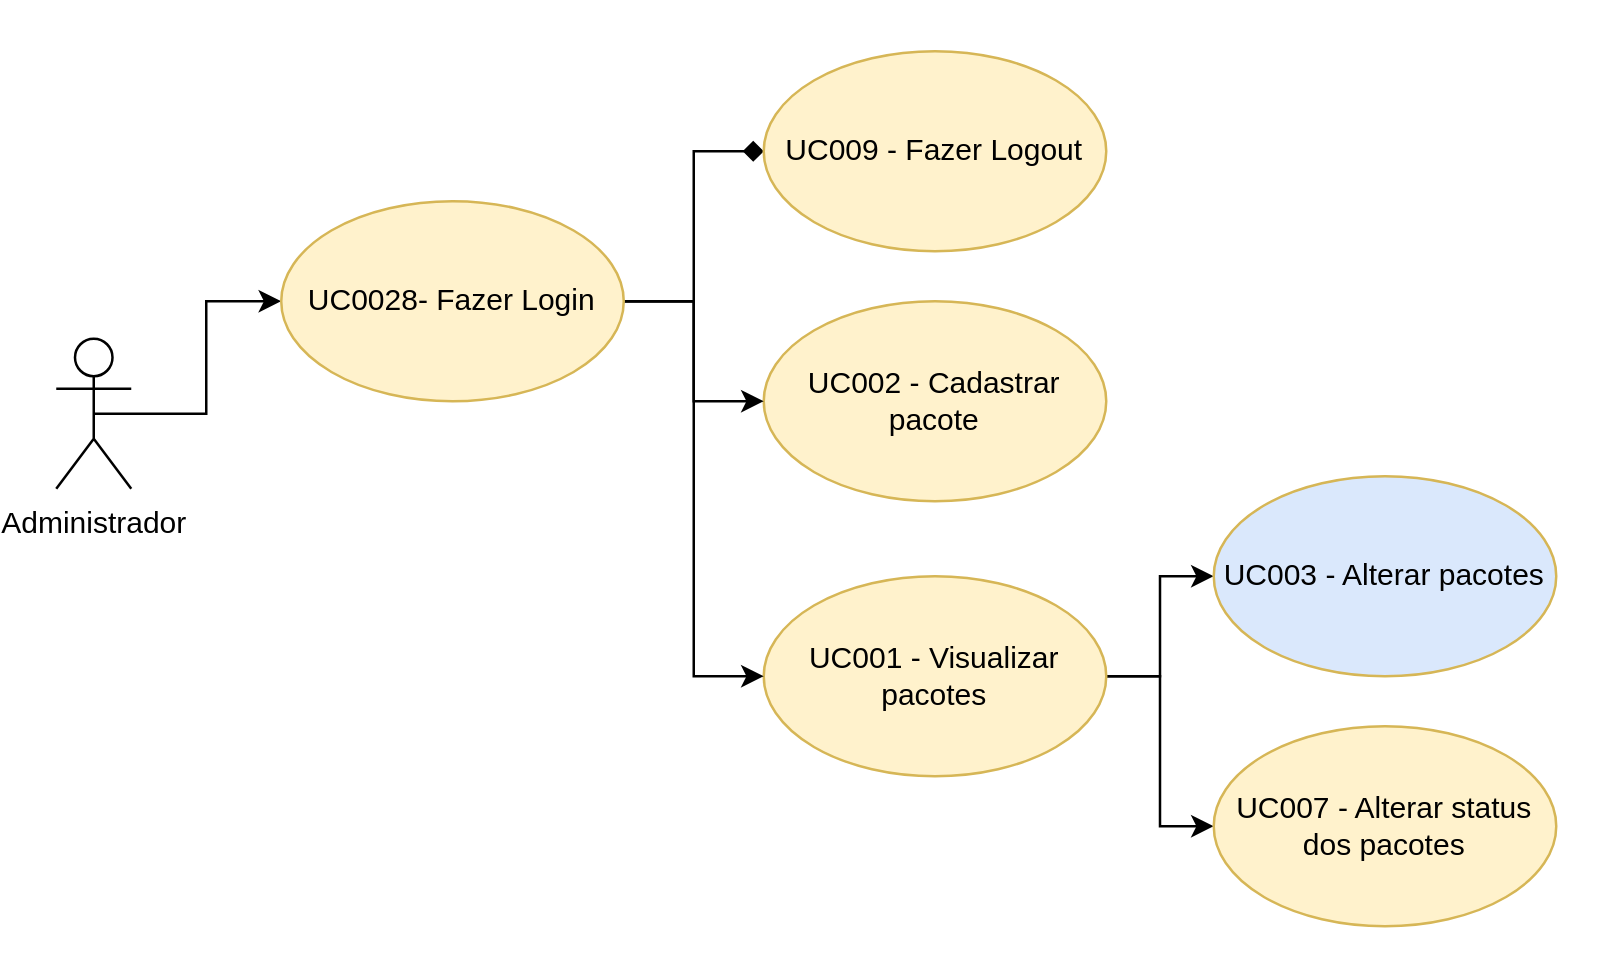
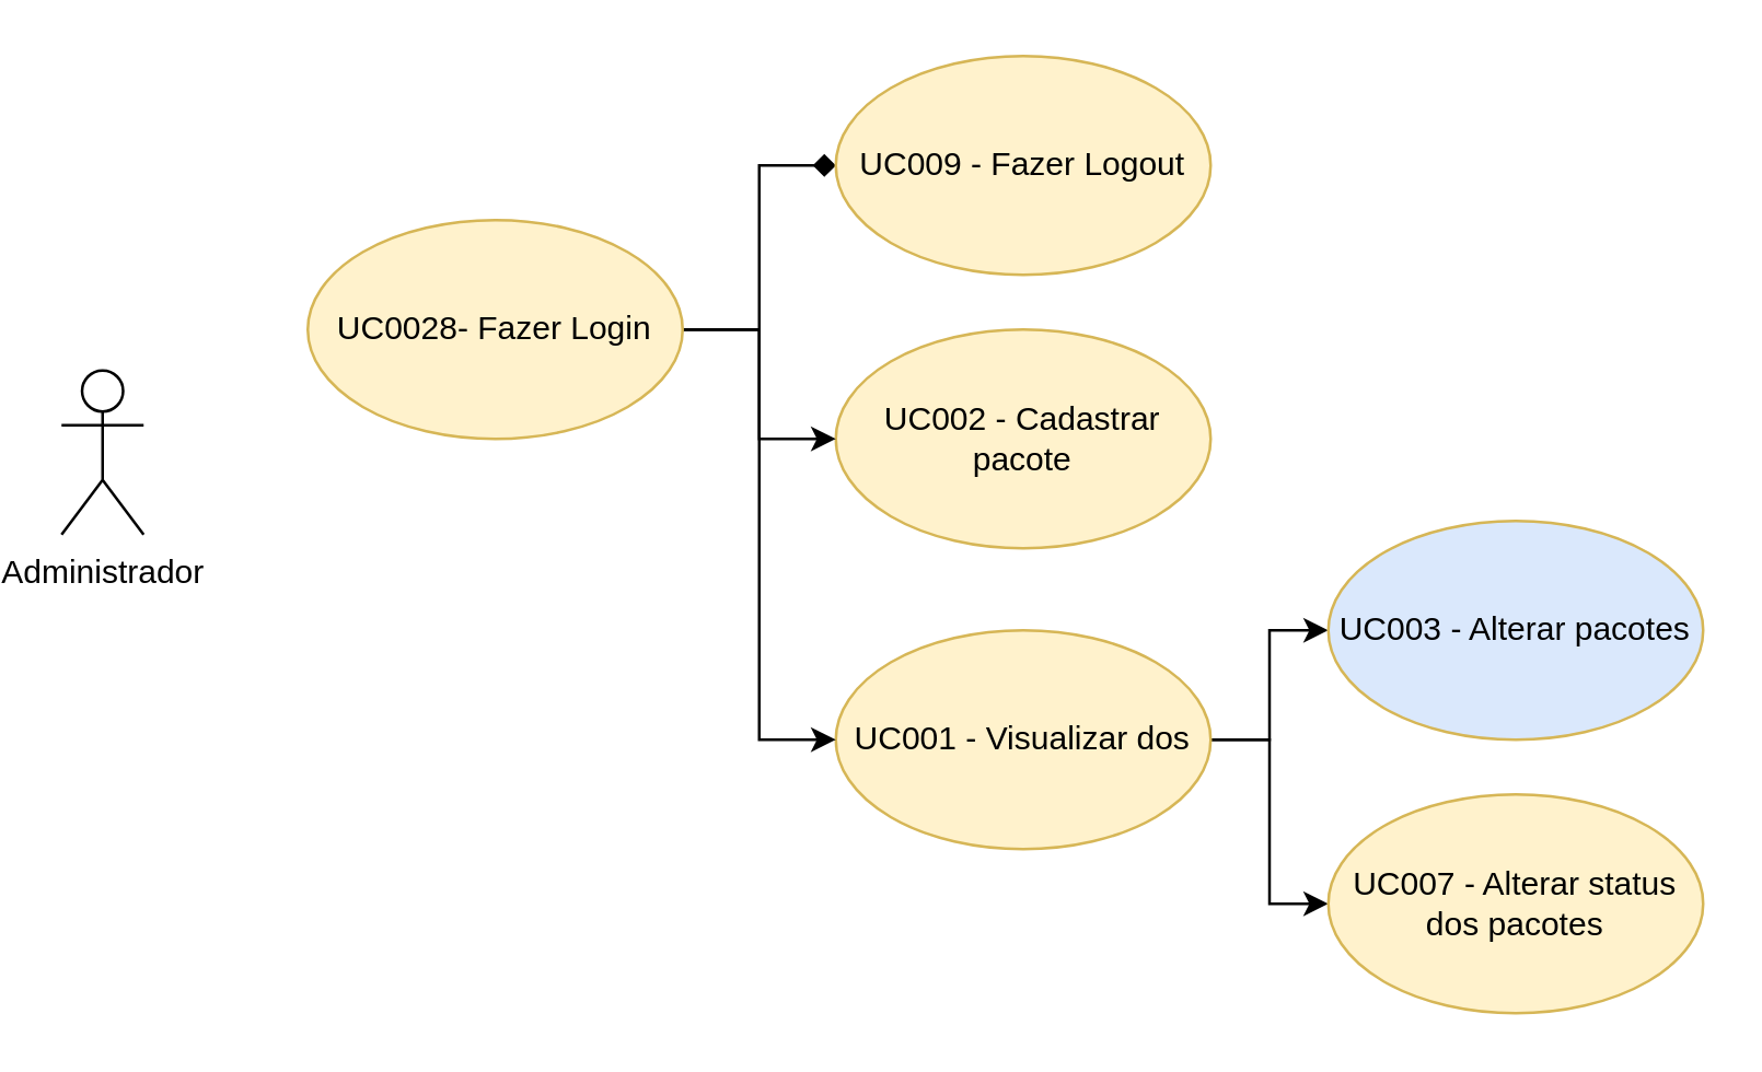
- <mxCell id="2" style="edgeStyle=orthogonalEdgeStyle;rounded=0;orthogonalLoop=1;jettySize=auto;html=1;exitX=0.5;exitY=0.5;exitDx=0;exitDy=0;exitPerimeter=0;entryX=0;entryY=0.5;entryDx=0;entryDy=0;" edge="1" parent="1" source="3" target="13"><mxGeometry relative="1" as="geometry" /></mxCell>
- <mxCell id="6" value="UC001 - Visualizar pacotes" style="ellipse;whiteSpace=wrap;html=1;fillColor=#fff2cc;strokeColor=#d6b656;" vertex="1" parent="1"><mxGeometry x="303" y="230" width="137" height="80" as="geometry" /></mxCell>
+ <mxCell id="6" value="UC001 - Visualizar dos" style="ellipse;whiteSpace=wrap;html=1;fillColor=#fff2cc;strokeColor=#d6b656;" vertex="1" parent="1"><mxGeometry x="303" y="230" width="137" height="80" as="geometry" /></mxCell>
